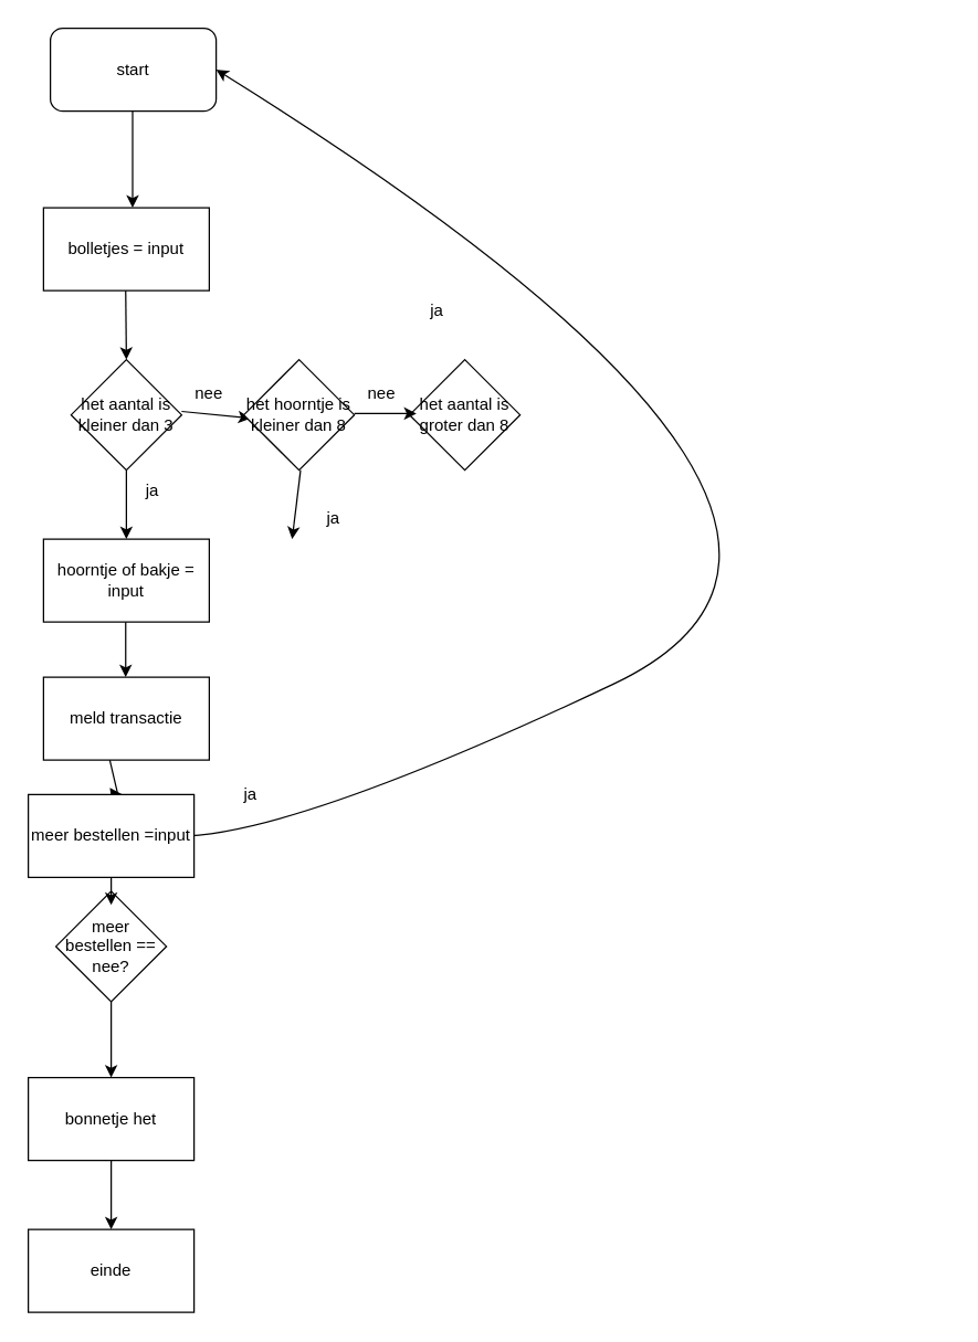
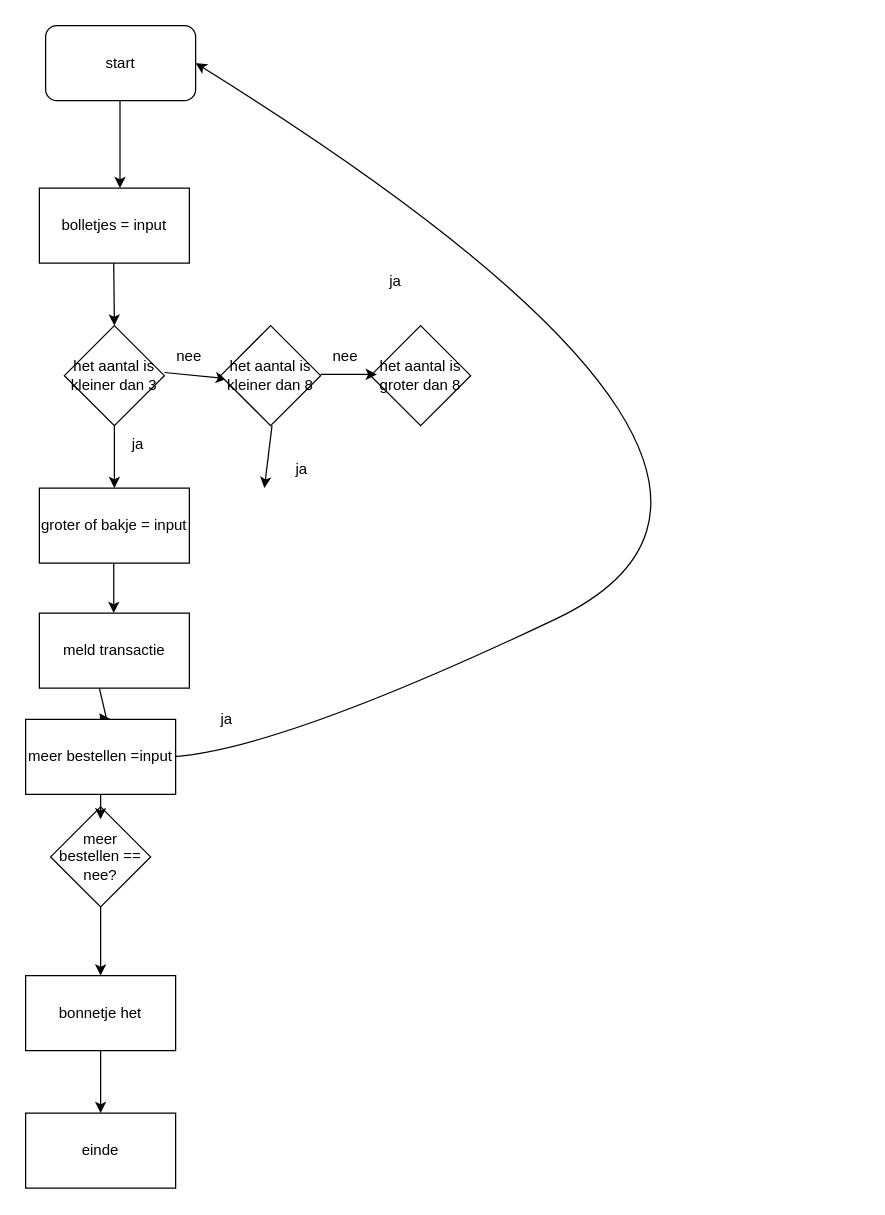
- <mxCell id="16" value="het hoorntje is kleiner dan 8" style="rhombus;whiteSpace=wrap;html=1;" parent="1" vertex="1"><mxGeometry x="176" y="260" width="80" height="80" as="geometry" /></mxCell>
+ <mxCell id="16" value="het aantal is kleiner dan 8" style="rhombus;whiteSpace=wrap;html=1;" parent="1" vertex="1"><mxGeometry x="176" y="260" width="80" height="80" as="geometry" /></mxCell>
- <mxCell id="22" value="hoorntje of bakje = input" style="rounded=0;whiteSpace=wrap;html=1;" parent="1" vertex="1"><mxGeometry x="31" y="390" width="120" height="60" as="geometry" /></mxCell>
+ <mxCell id="22" value="groter of bakje = input" style="rounded=0;whiteSpace=wrap;html=1;" parent="1" vertex="1"><mxGeometry x="31" y="390" width="120" height="60" as="geometry" /></mxCell>
